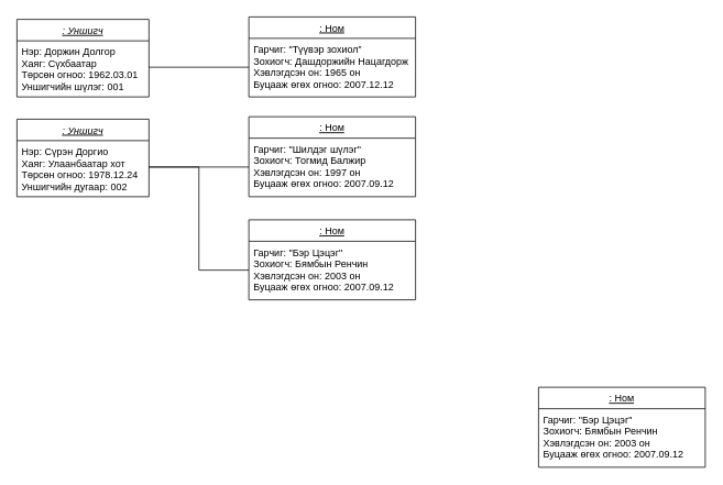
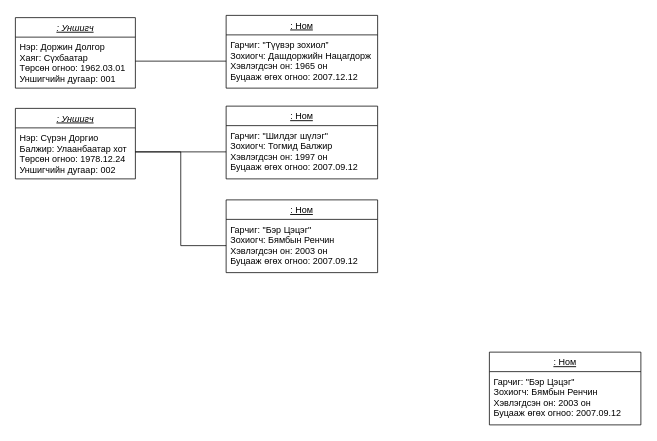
- <mxCell id="3" value="Нэр: Доржин Долгор&#10;Хаяг: Сүхбаатар&#10;Төрсөн огноо: 1962.03.01&#10;Уншигчийн шүлэг: 001" style="text;align=left;verticalAlign=top;spacingLeft=4;spacingRight=4;overflow=hidden;rotatable=0;points=[[0,0.5],[1,0.5]];portConstraint=eastwest;" parent="2" vertex="1"><mxGeometry y="26" width="160" height="64" as="geometry" /></mxCell>
+ <mxCell id="3" value="Нэр: Доржин Долгор&#10;Хаяг: Сүхбаатар&#10;Төрсөн огноо: 1962.03.01&#10;Уншигчийн дугаар: 001" style="text;align=left;verticalAlign=top;spacingLeft=4;spacingRight=4;overflow=hidden;rotatable=0;points=[[0,0.5],[1,0.5]];portConstraint=eastwest;" parent="2" vertex="1"><mxGeometry y="26" width="160" height="64" as="geometry" /></mxCell>
- <mxCell id="7" value="Нэр: Сүрэн Доргио&#10;Хаяг: Улаанбаатар хот&#10;Төрсөн огноо: 1978.12.24&#10;Уншигчийн дугаар: 002" style="text;align=left;verticalAlign=top;spacingLeft=4;spacingRight=4;overflow=hidden;rotatable=0;points=[[0,0.5],[1,0.5]];portConstraint=eastwest;" vertex="1" parent="6"><mxGeometry y="26" width="160" height="64" as="geometry" /></mxCell>
+ <mxCell id="7" value="Нэр: Сүрэн Доргио&#10;Балжир: Улаанбаатар хот&#10;Төрсөн огноо: 1978.12.24&#10;Уншигчийн дугаар: 002" style="text;align=left;verticalAlign=top;spacingLeft=4;spacingRight=4;overflow=hidden;rotatable=0;points=[[0,0.5],[1,0.5]];portConstraint=eastwest;" vertex="1" parent="6"><mxGeometry y="26" width="160" height="64" as="geometry" /></mxCell>
